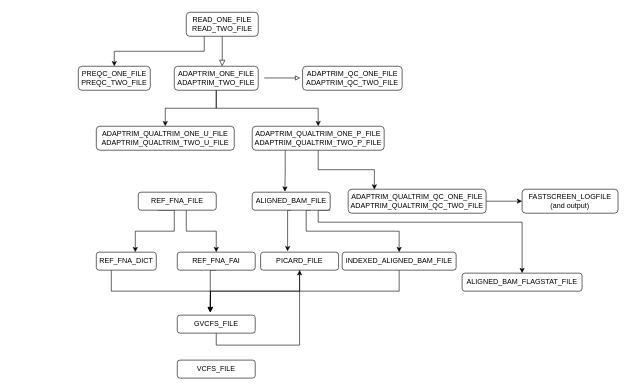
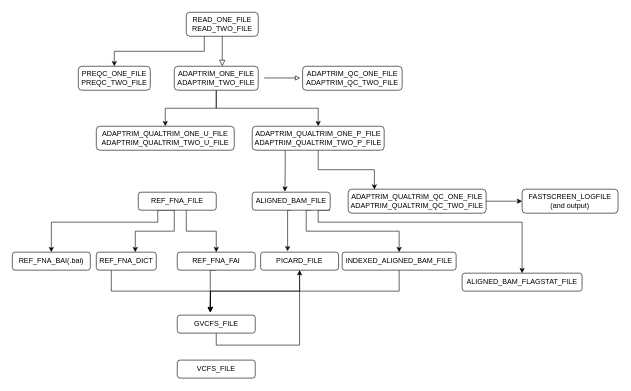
+ <mxCell id="24" style="edgeStyle=orthogonalEdgeStyle;rounded=0;orthogonalLoop=1;jettySize=auto;html=1;exitX=0.25;exitY=1;exitDx=0;exitDy=0;entryX=0.5;entryY=0;entryDx=0;entryDy=0;" edge="1" parent="1" source="25" target="35"><mxGeometry relative="1" as="geometry"><Array as="points"><mxPoint x="263" y="370" /><mxPoint x="85" y="370" /></Array></mxGeometry></mxCell>
+ <mxCell id="35" value="REF_FNA_BAI(.bai)" style="rounded=1;whiteSpace=wrap;html=1;fontSize=12;glass=0;strokeWidth=1;shadow=0;" vertex="1" parent="1"><mxGeometry x="20" y="420" width="130" height="30" as="geometry" /></mxCell>
